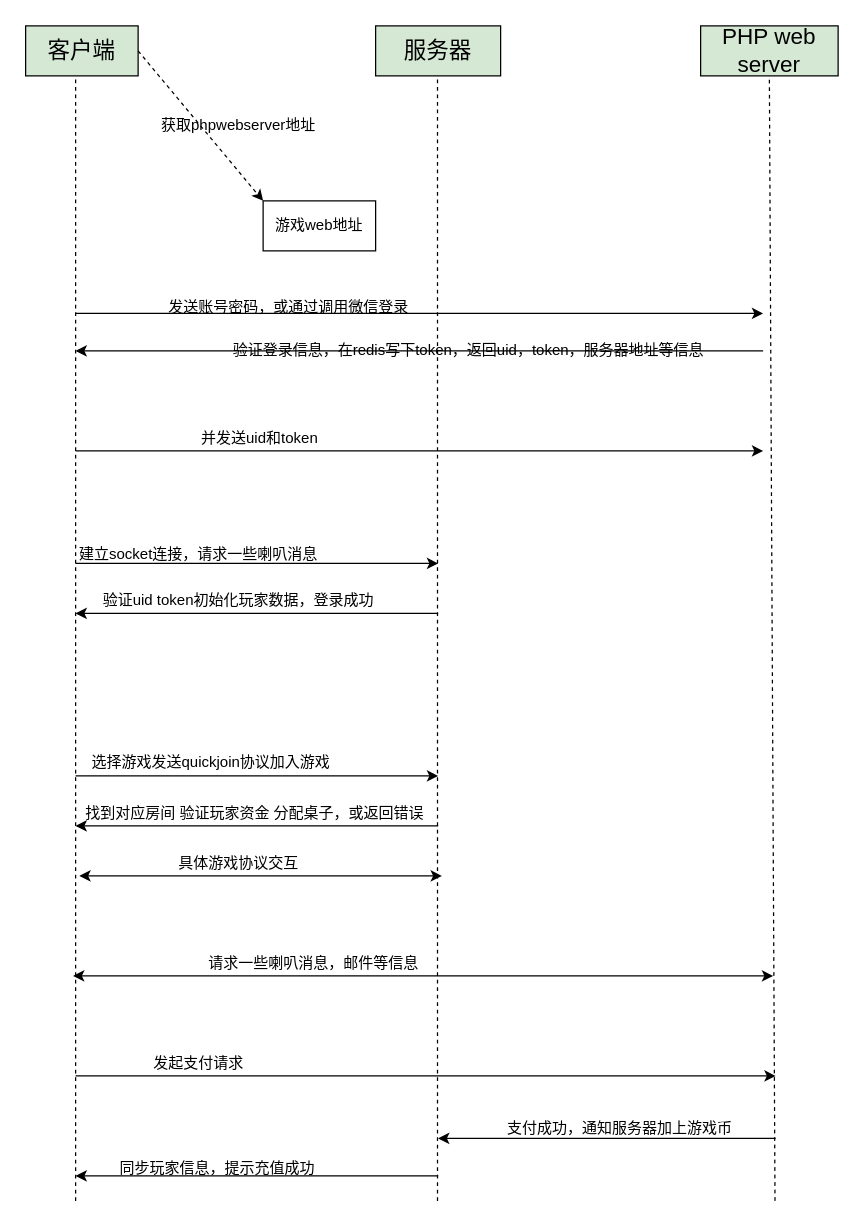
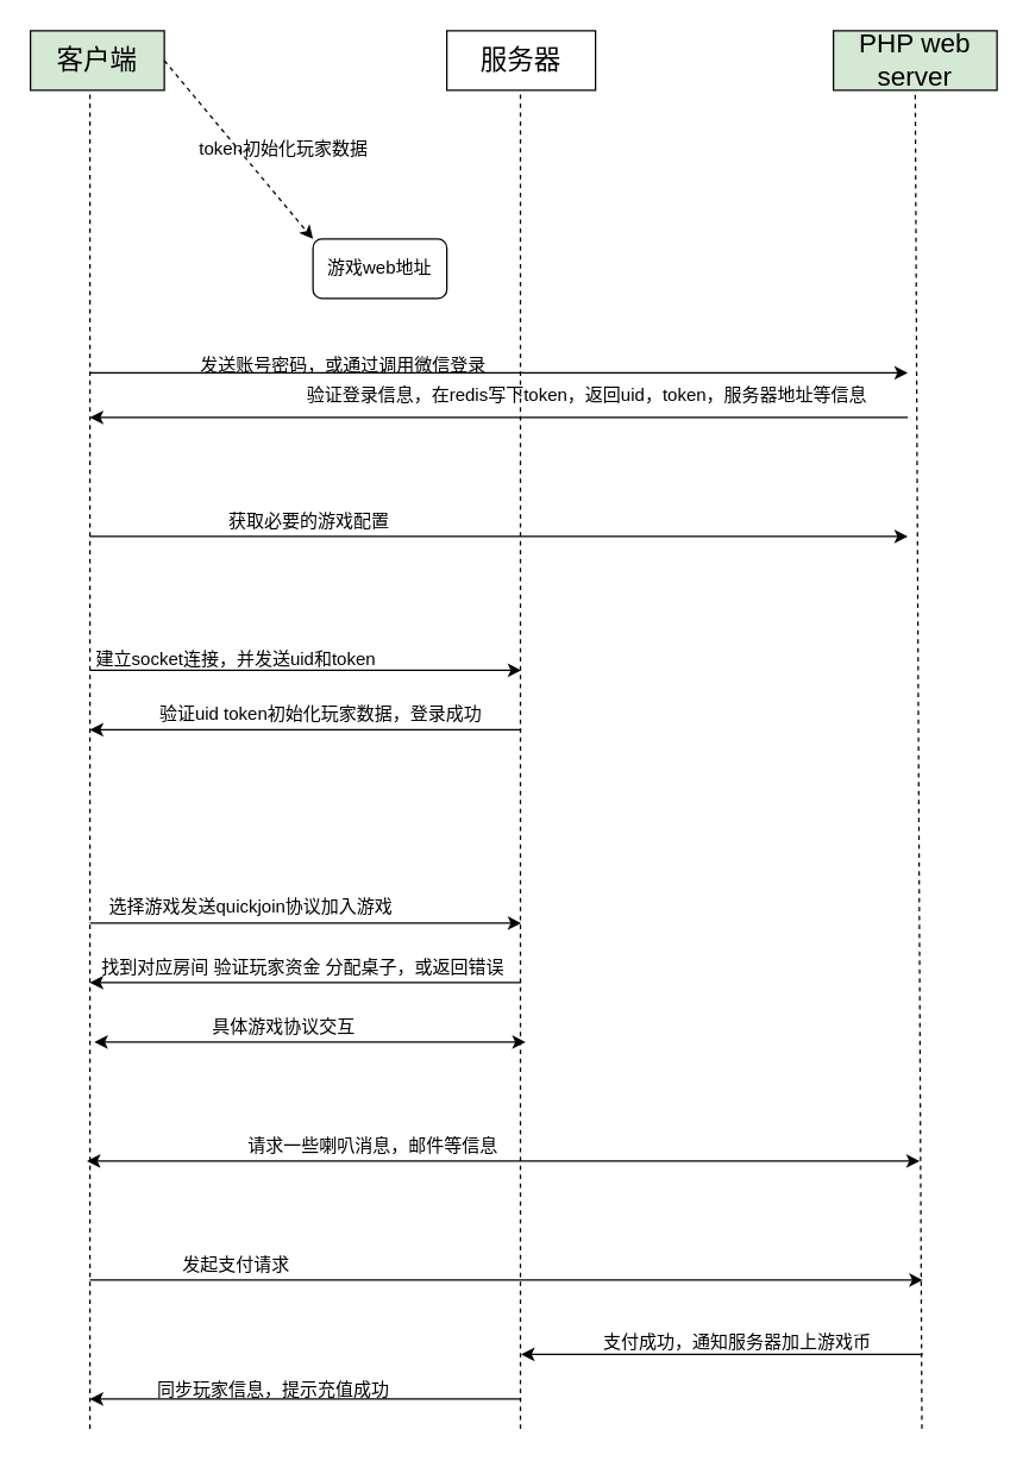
- <mxCell id="3" value="&lt;font style=&quot;font-size: 18px&quot;&gt;服务器&lt;/font&gt;" style="rounded=0;whiteSpace=wrap;html=1;fillColor=#d5e8d4;" parent="1" vertex="1"><mxGeometry x="300" y="20" width="100" height="40" as="geometry" /></mxCell>
+ <mxCell id="3" value="&lt;font style=&quot;font-size: 18px&quot;&gt;服务器&lt;/font&gt;" style="rounded=0;whiteSpace=wrap;html=1;" parent="1" vertex="1"><mxGeometry x="300" y="20" width="100" height="40" as="geometry" /></mxCell>
- <mxCell id="9" value="获取phpwebserver地址" style="text;html=1;align=center;verticalAlign=middle;resizable=0;points=[];autosize=1;" parent="1" vertex="1"><mxGeometry x="120" y="90" width="140" height="20" as="geometry" /></mxCell>
+ <mxCell id="9" value="token初始化玩家数据" style="text;html=1;align=center;verticalAlign=middle;resizable=0;points=[];autosize=1;" parent="1" vertex="1"><mxGeometry x="120" y="90" width="140" height="20" as="geometry" /></mxCell>
- <mxCell id="8" value="游戏web地址" style="rounded=0;whiteSpace=wrap;html=1;" parent="1" vertex="1"><mxGeometry x="210" y="160" width="90" height="40" as="geometry" /></mxCell>
+ <mxCell id="8" value="游戏web地址" style="whiteSpace=wrap;html=1;rounded=1;" parent="1" vertex="1"><mxGeometry x="210" y="160" width="90" height="40" as="geometry" /></mxCell>
- <mxCell id="14" value="验证登录信息，在redis写下token，返回uid，token，服务器地址等信息" style="text;html=1;align=center;verticalAlign=middle;resizable=0;points=[];autosize=1;" parent="1" vertex="1"><mxGeometry x="179" y="270" width="390" height="20" as="geometry" /></mxCell>
+ <mxCell id="14" value="验证登录信息，在redis写下token，返回uid，token，服务器地址等信息" style="text;html=1;align=center;verticalAlign=middle;resizable=0;points=[];autosize=1;" parent="1" vertex="1"><mxGeometry x="199" y="255" width="390" height="20" as="geometry" /></mxCell>
- <mxCell id="16" value="并发送uid和token" style="text;html=1;align=center;verticalAlign=middle;resizable=0;points=[];autosize=1;" parent="1" vertex="1"><mxGeometry x="147" y="340" width="120" height="20" as="geometry" /></mxCell>
+ <mxCell id="16" value="获取必要的游戏配置" style="text;html=1;align=center;verticalAlign=middle;resizable=0;points=[];autosize=1;" parent="1" vertex="1"><mxGeometry x="147" y="340" width="120" height="20" as="geometry" /></mxCell>
- <mxCell id="18" value="建立socket连接，请求一些喇叭消息" style="text;html=1;align=center;verticalAlign=middle;resizable=0;points=[];autosize=1;" parent="1" vertex="1"><mxGeometry x="58" y="433" width="200" height="20" as="geometry" /></mxCell>
+ <mxCell id="18" value="建立socket连接，并发送uid和token" style="text;html=1;align=center;verticalAlign=middle;resizable=0;points=[];autosize=1;" parent="1" vertex="1"><mxGeometry x="58" y="433" width="200" height="20" as="geometry" /></mxCell>
- <mxCell id="20" value="验证uid token初始化玩家数据，登录成功" style="text;html=1;align=center;verticalAlign=middle;resizable=0;points=[];autosize=1;" parent="1" vertex="1"><mxGeometry x="75" y="470" width="230" height="20" as="geometry" /></mxCell>
+ <mxCell id="20" value="验证uid token初始化玩家数据，登录成功" style="text;html=1;align=center;verticalAlign=middle;resizable=0;points=[];autosize=1;" parent="1" vertex="1"><mxGeometry x="100" y="470" width="230" height="20" as="geometry" /></mxCell>
- <mxCell id="34" value="同步玩家信息，提示充值成功" style="text;html=1;align=center;verticalAlign=middle;resizable=0;points=[];autosize=1;" parent="1" vertex="1"><mxGeometry x="88" y="924" width="170" height="20" as="geometry" /></mxCell>
+ <mxCell id="34" value="同步玩家信息，提示充值成功" style="text;html=1;align=center;verticalAlign=middle;resizable=0;points=[];autosize=1;" parent="1" vertex="1"><mxGeometry x="98" y="924" width="170" height="20" as="geometry" /></mxCell>
